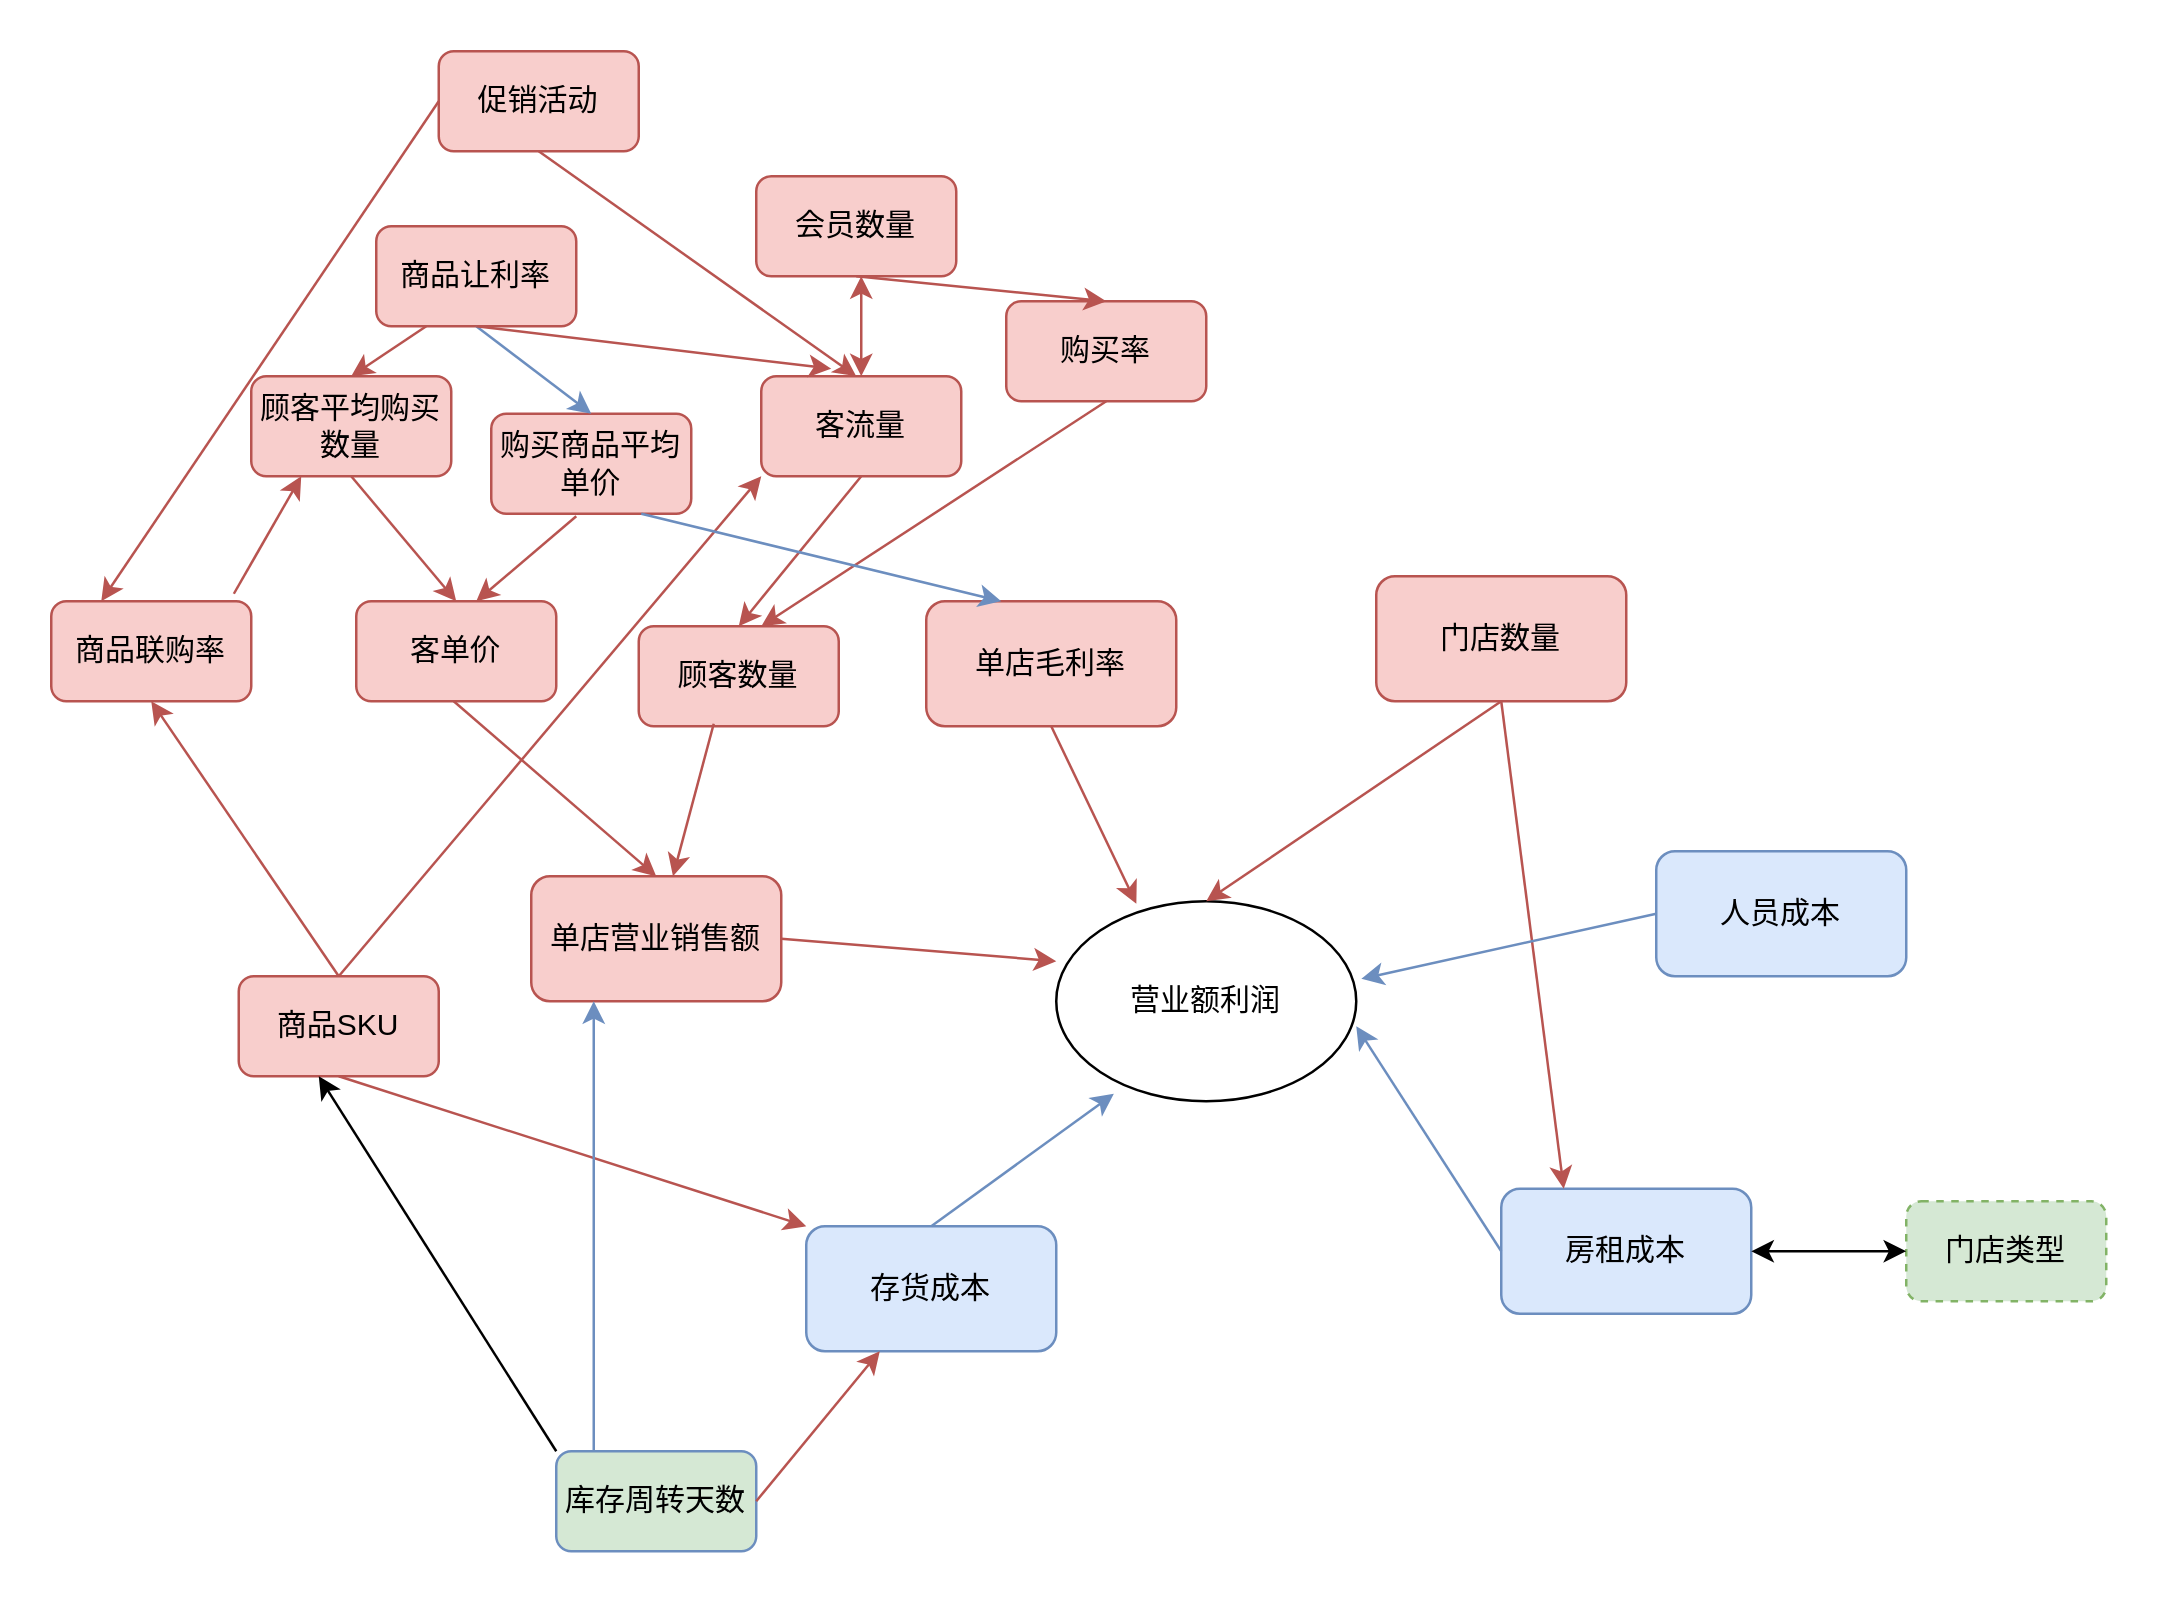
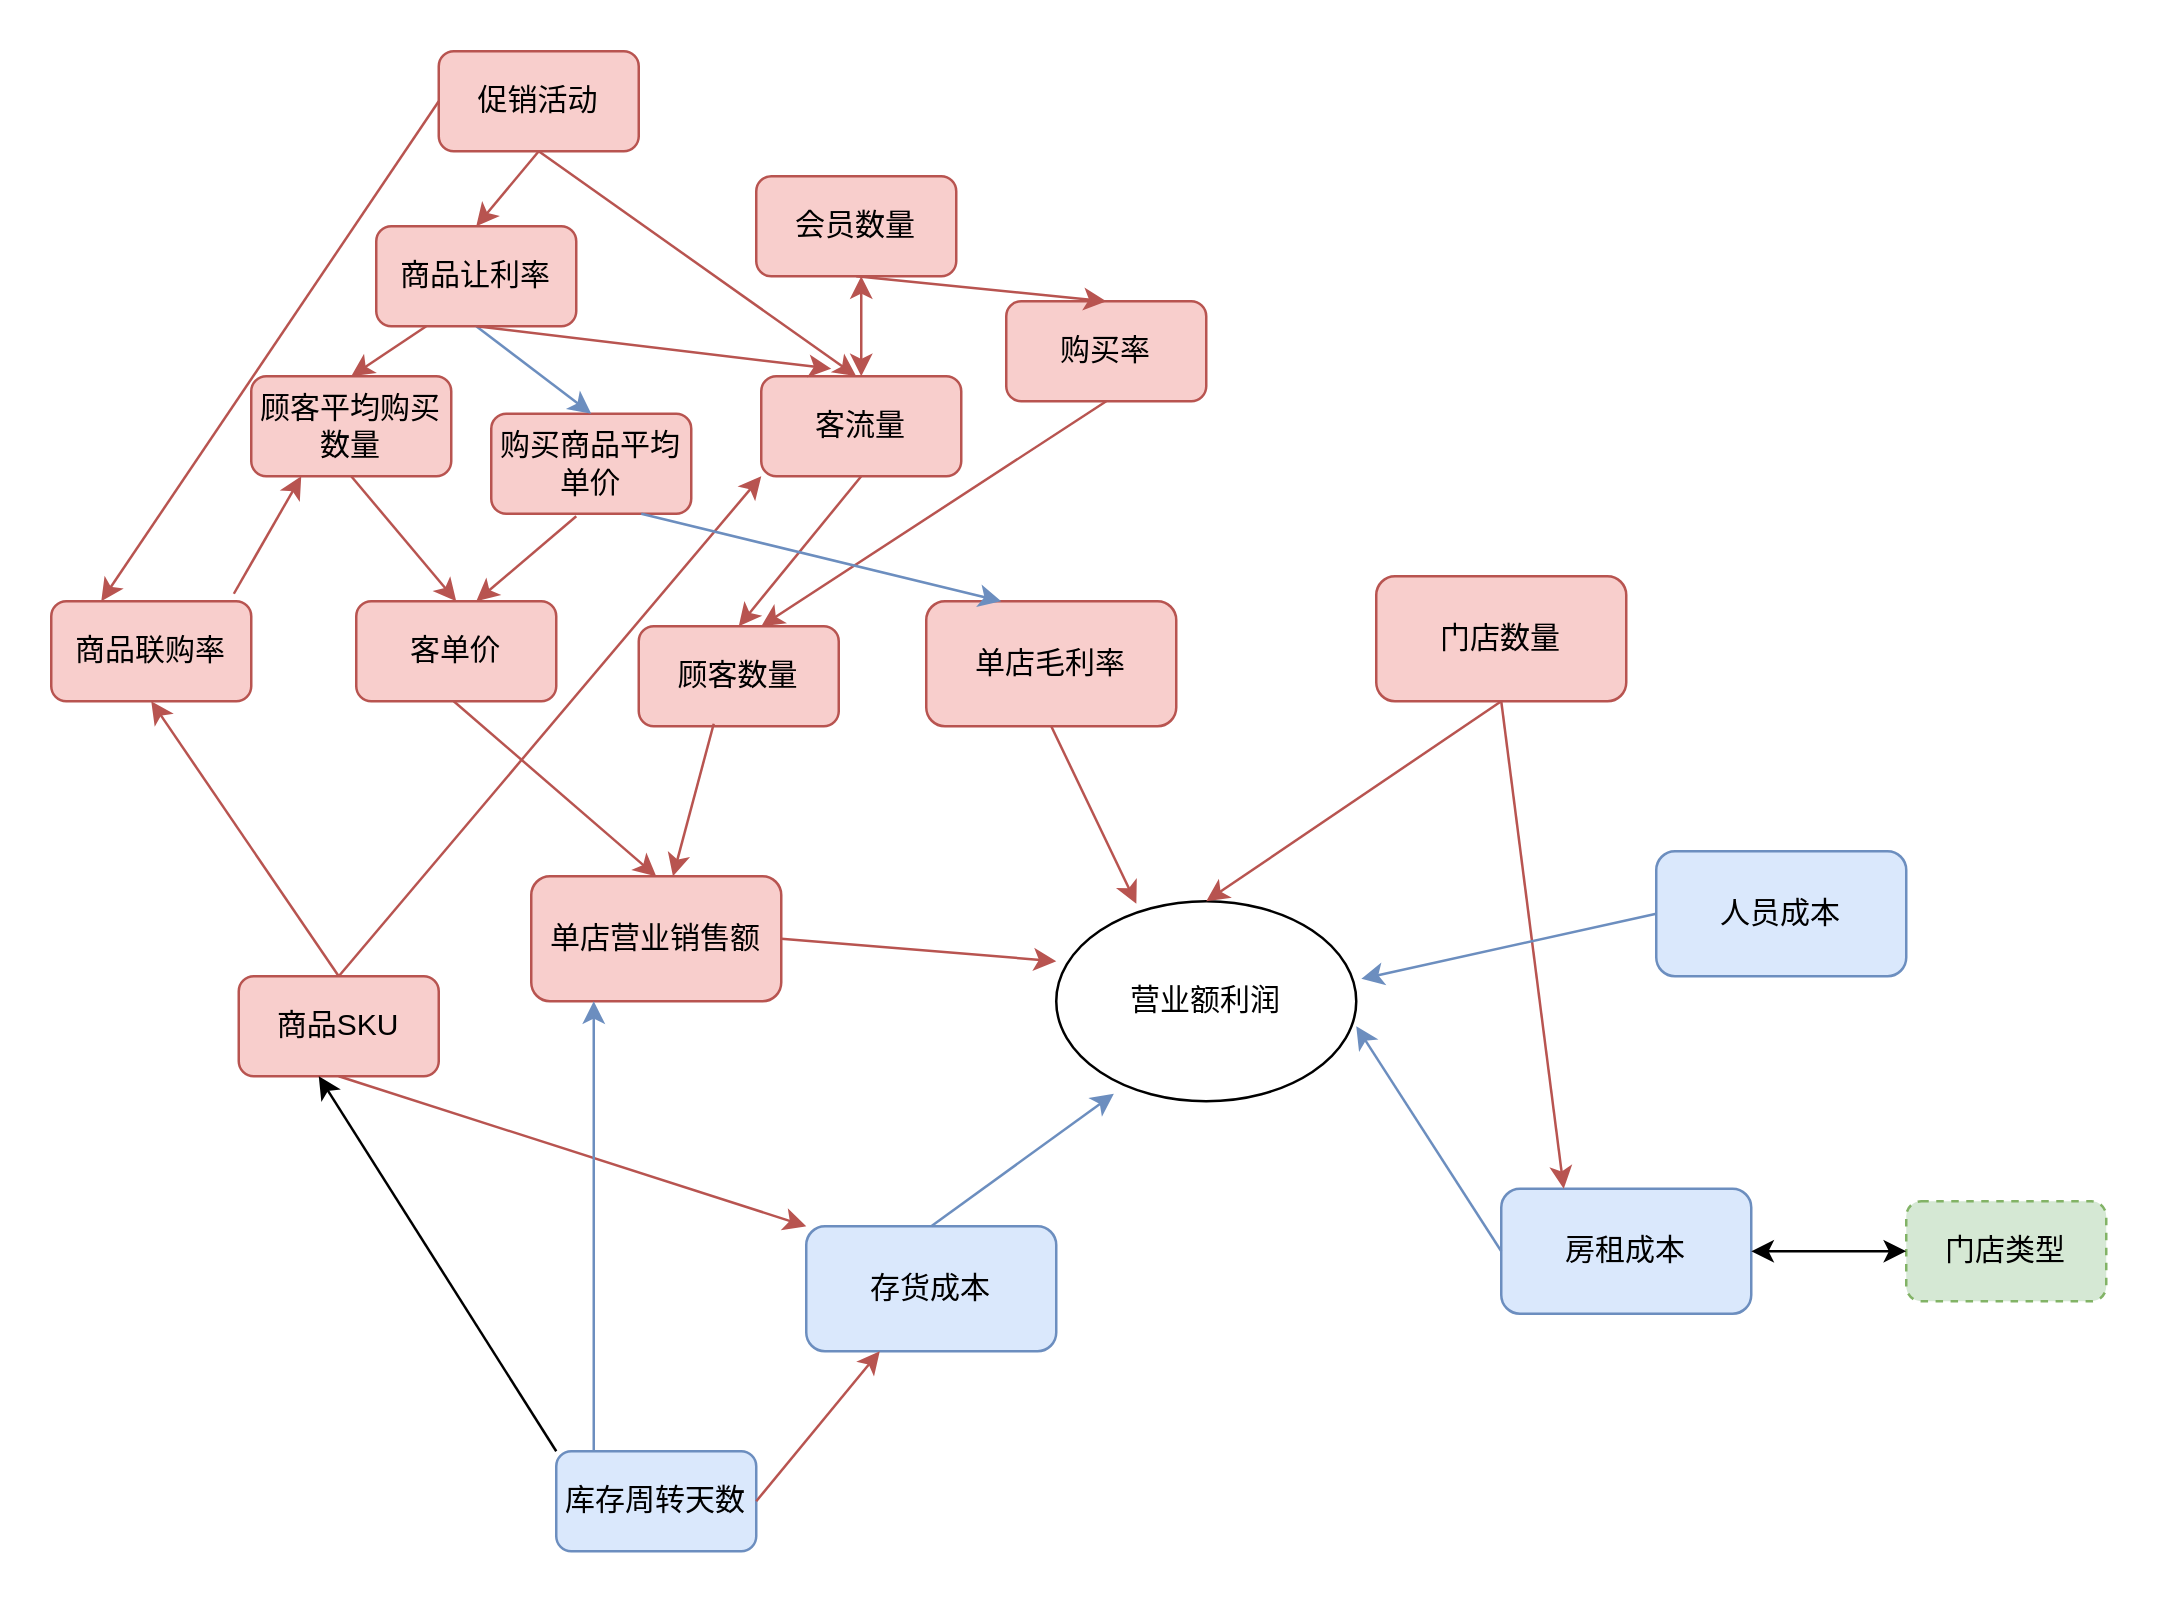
+ <mxCell id="35" value="" style="endArrow=classic;html=1;fillColor=#f8cecc;strokeColor=#b85450;exitX=0.5;exitY=1;exitDx=0;exitDy=0;entryX=0.5;entryY=0;entryDx=0;entryDy=0;" parent="1" source="33" target="36" edge="1"><mxGeometry width="50" height="50" relative="1" as="geometry"><mxPoint x="352" y="120" as="sourcePoint" /><mxPoint x="452" y="160" as="targetPoint" /></mxGeometry></mxCell>
- <mxCell id="42" value="库存周转天数" style="rounded=1;whiteSpace=wrap;html=1;fillColor=#d5e8d4;strokeColor=#6c8ebf;" parent="1" vertex="1"><mxGeometry x="222" y="580" width="80" height="40" as="geometry" /></mxCell>
+ <mxCell id="42" value="库存周转天数" style="rounded=1;whiteSpace=wrap;html=1;fillColor=#dae8fc;strokeColor=#6c8ebf;" parent="1" vertex="1"><mxGeometry x="222" y="580" width="80" height="40" as="geometry" /></mxCell>
